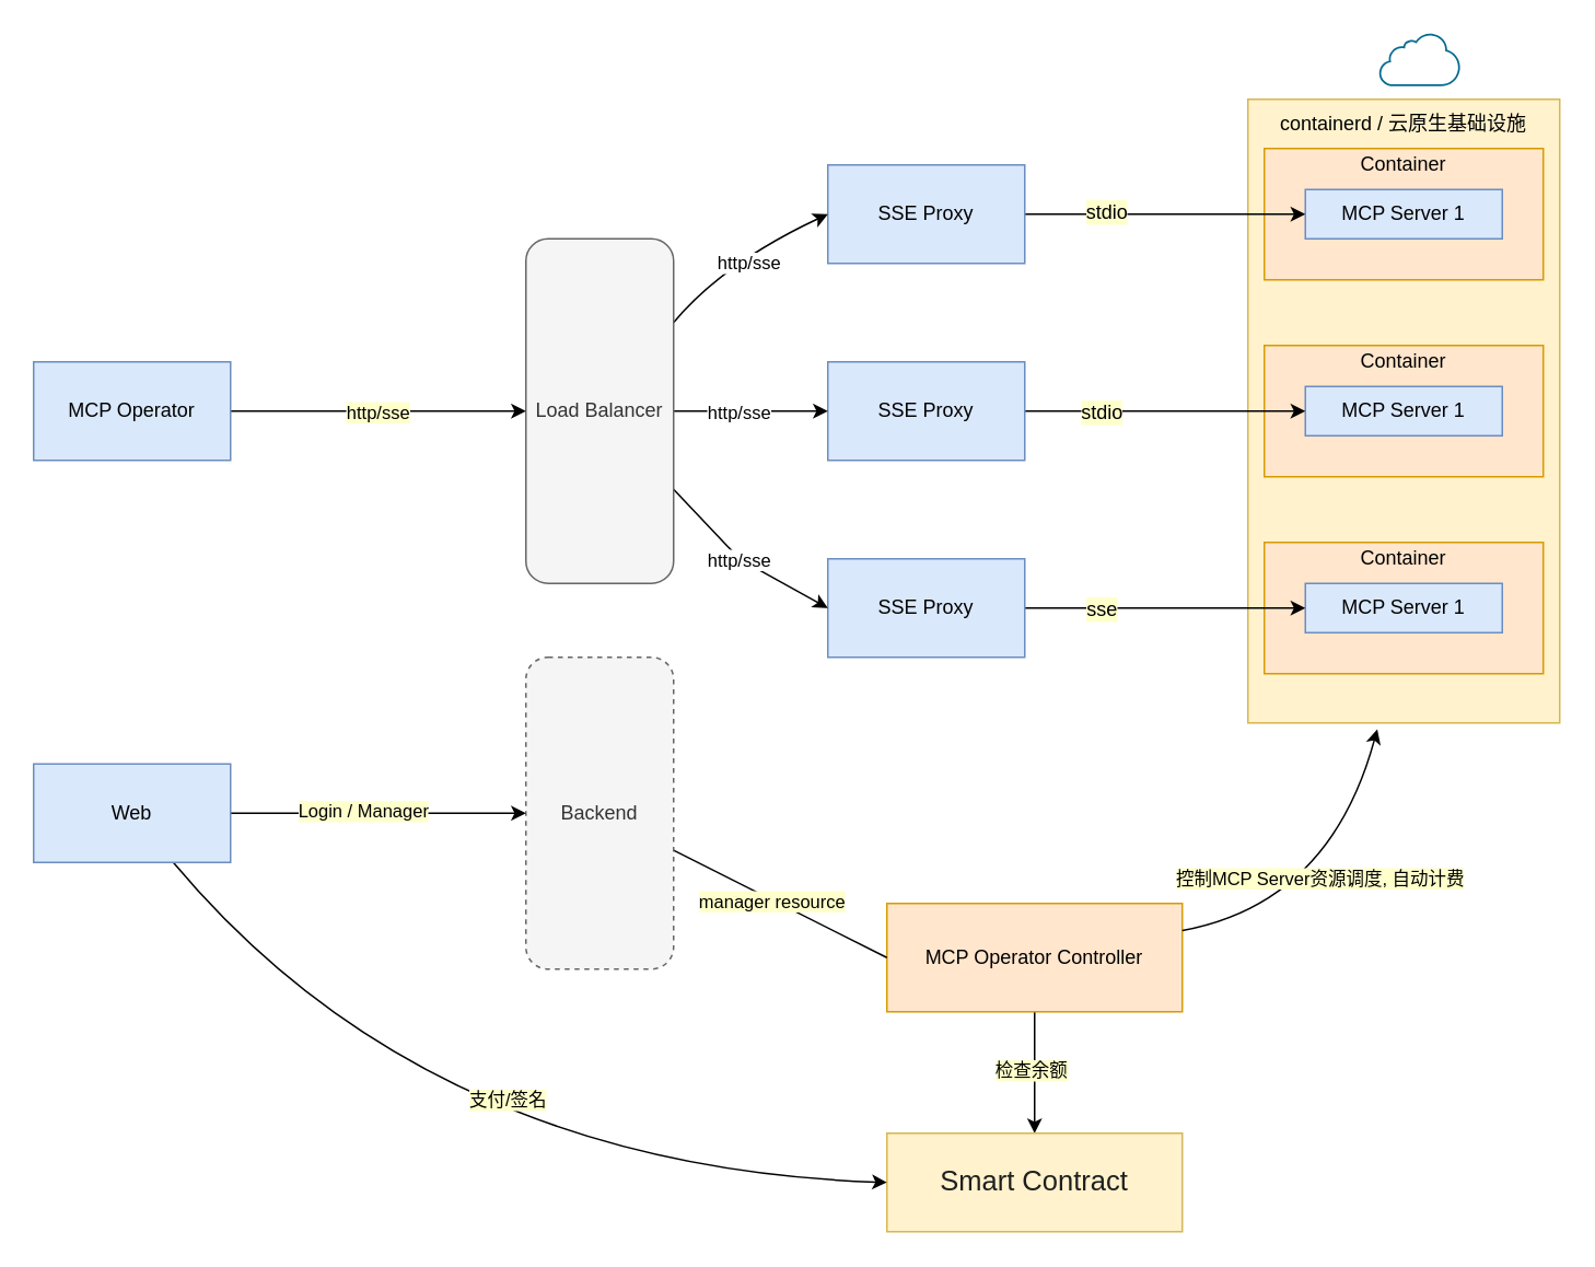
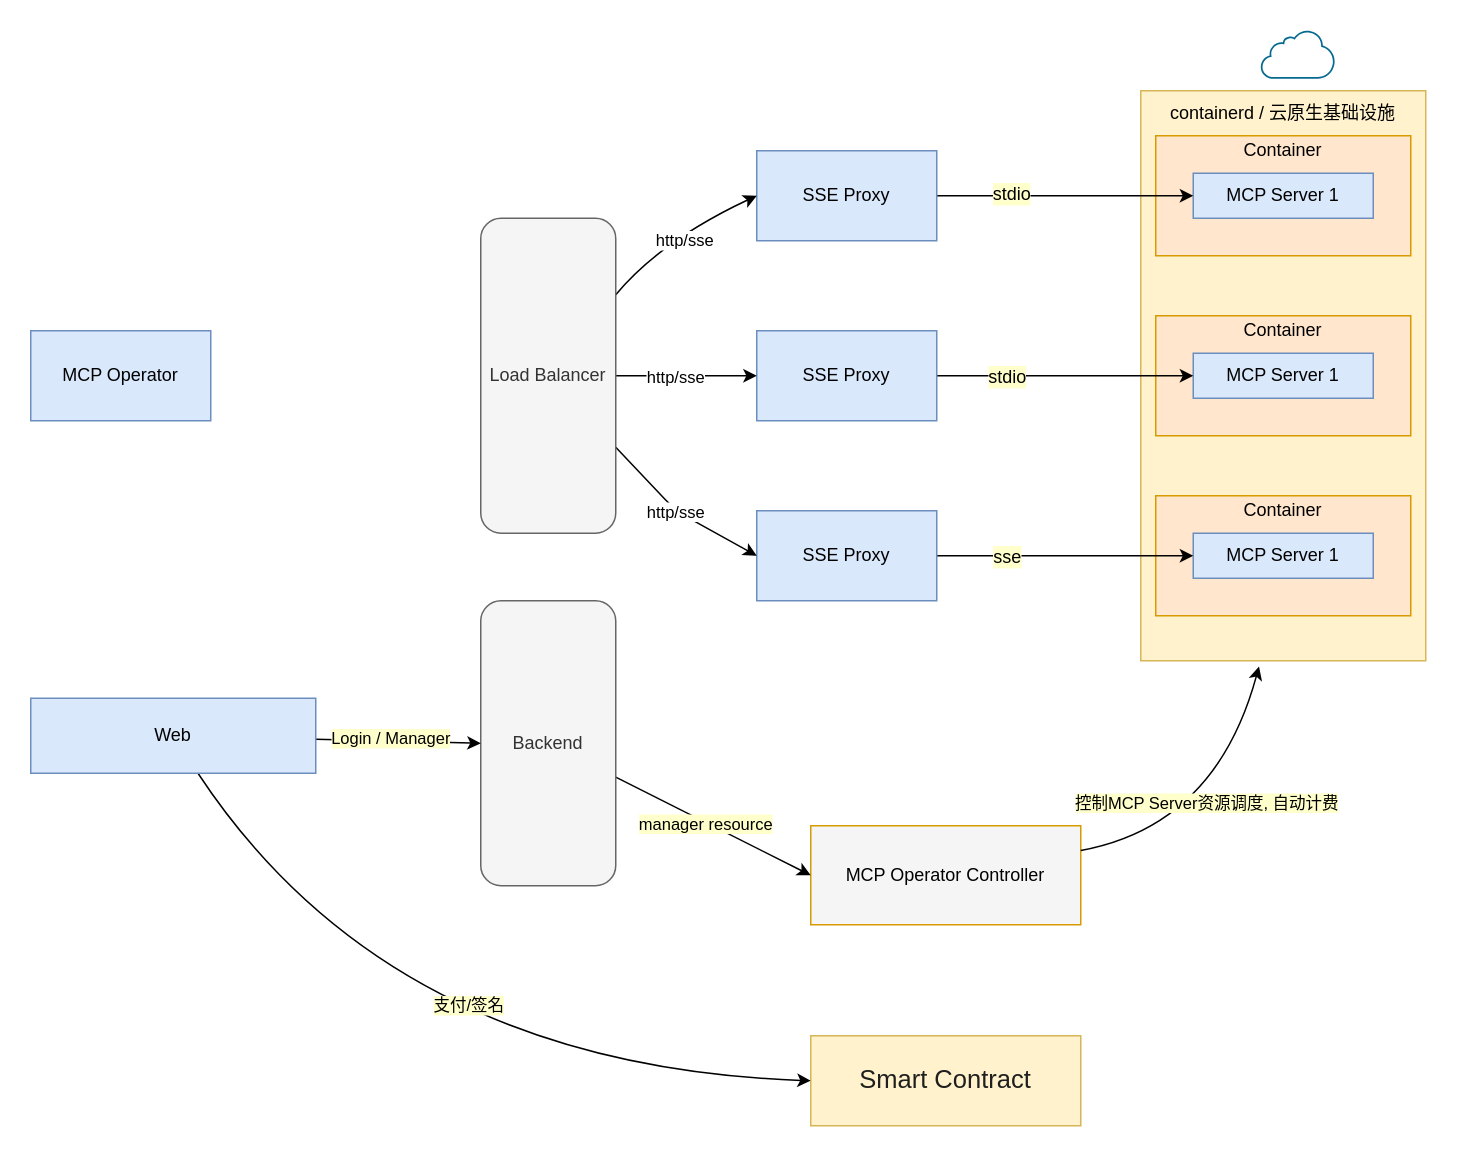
- <mxCell id="27" style="edgeStyle=none;html=1;entryX=0;entryY=0.5;entryDx=0;entryDy=0;" edge="1" parent="1" source="29" target="26"><mxGeometry relative="1" as="geometry" /></mxCell>
- <mxCell id="28" value="http/sse" style="edgeLabel;html=1;align=center;verticalAlign=middle;resizable=0;points=[];labelBackgroundColor=#FFFFCC;" vertex="1" connectable="0" parent="27"><mxGeometry x="-0.014" relative="1" as="geometry"><mxPoint as="offset" /></mxGeometry></mxCell>
- <mxCell id="46" value="Web" style="rounded=0;whiteSpace=wrap;html=1;fillColor=#dae8fc;strokeColor=#6c8ebf;" vertex="1" parent="1"><mxGeometry x="20" y="465" width="120" height="60" as="geometry" /></mxCell>
+ <mxCell id="46" value="Web" style="rounded=0;whiteSpace=wrap;html=1;fillColor=#dae8fc;strokeColor=#6c8ebf;" vertex="1" parent="1"><mxGeometry x="20" y="465" width="190" height="50" as="geometry" /></mxCell>
- <mxCell id="40" value="Backend" style="rounded=1;whiteSpace=wrap;html=1;fillColor=#f5f5f5;fontColor=#333333;strokeColor=#666666;dashed=1;" vertex="1" parent="1"><mxGeometry x="320" y="400" width="90" height="190" as="geometry" /></mxCell>
+ <mxCell id="40" value="Backend" style="rounded=1;whiteSpace=wrap;html=1;fillColor=#f5f5f5;fontColor=#333333;strokeColor=#666666;" vertex="1" parent="1"><mxGeometry x="320" y="400" width="90" height="190" as="geometry" /></mxCell>
- <mxCell id="38" style="edgeStyle=none;html=1;entryX=0;entryY=0.5;entryDx=0;entryDy=0;rounded=0;curved=1;endArrow=none;" edge="1" parent="1" source="40" target="34"><mxGeometry relative="1" as="geometry"><Array as="points" /></mxGeometry></mxCell>
+ <mxCell id="38" style="edgeStyle=none;html=1;entryX=0;entryY=0.5;entryDx=0;entryDy=0;rounded=0;curved=1;" edge="1" parent="1" source="40" target="34"><mxGeometry relative="1" as="geometry"><Array as="points" /></mxGeometry></mxCell>
- <mxCell id="34" value="MCP Operator Controller" style="rounded=0;whiteSpace=wrap;html=1;fillColor=#ffe6cc;strokeColor=#d79b00;" vertex="1" parent="1"><mxGeometry x="540" y="550" width="180" height="66" as="geometry" /></mxCell>
+ <mxCell id="34" value="MCP Operator Controller" style="rounded=0;whiteSpace=wrap;html=1;fillColor=#f5f5f5;strokeColor=#d79b00;" vertex="1" parent="1"><mxGeometry x="540" y="550" width="180" height="66" as="geometry" /></mxCell>
- <mxCell id="32" style="edgeStyle=none;html=1;" edge="1" parent="1" source="34" target="41"><mxGeometry relative="1" as="geometry" /></mxCell>
- <mxCell id="33" value="检查余额" style="edgeLabel;html=1;align=center;verticalAlign=middle;resizable=0;points=[];labelBackgroundColor=#FFFFCC;" vertex="1" connectable="0" parent="32"><mxGeometry x="-0.054" y="-3" relative="1" as="geometry"><mxPoint as="offset" /></mxGeometry></mxCell>
